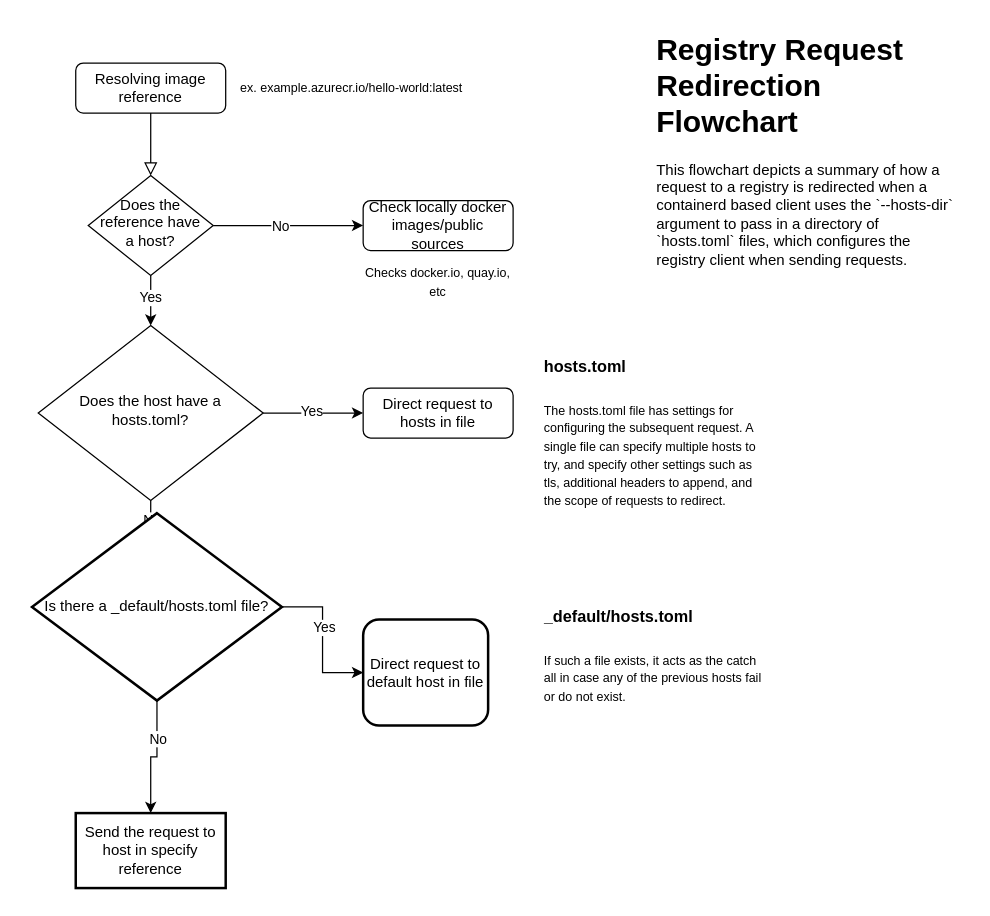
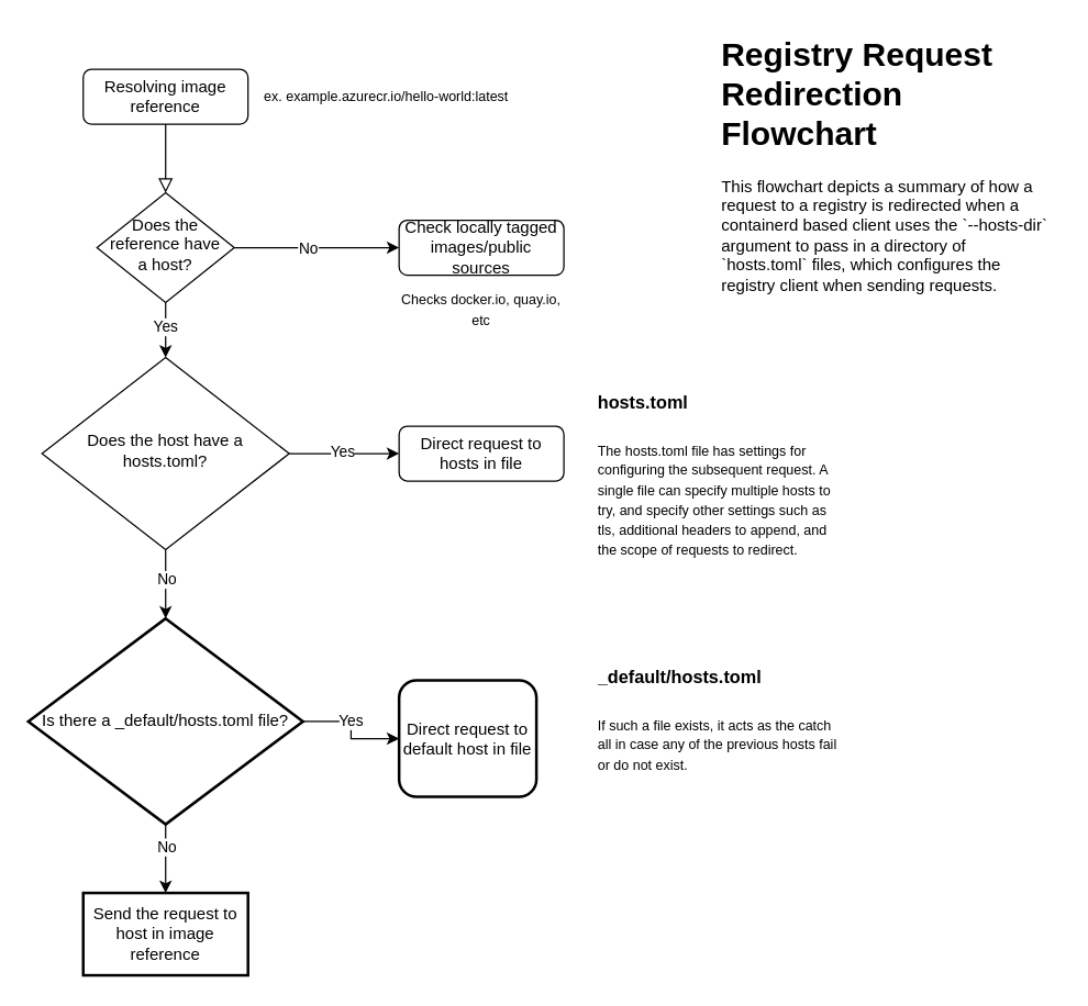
- <mxCell id="9" value="Check locally docker images/public sources" style="rounded=1;whiteSpace=wrap;html=1;fontSize=12;glass=0;strokeWidth=1;shadow=0;" parent="1" vertex="1"><mxGeometry x="290" y="160.002" width="120" height="40" as="geometry" /></mxCell>
+ <mxCell id="9" value="Check locally tagged images/public sources" style="rounded=1;whiteSpace=wrap;html=1;fontSize=12;glass=0;strokeWidth=1;shadow=0;" parent="1" vertex="1"><mxGeometry x="290" y="160.002" width="120" height="40" as="geometry" /></mxCell>
- <mxCell id="20" value="&lt;font style=&quot;font-size: 12px;&quot;&gt;Is there a _default/hosts.toml file?&lt;/font&gt;" style="strokeWidth=2;html=1;shape=mxgraph.flowchart.decision;whiteSpace=wrap;" vertex="1" parent="1"><mxGeometry x="25" y="410.15" width="200" height="150" as="geometry" /></mxCell>
+ <mxCell id="20" value="&lt;font style=&quot;font-size: 12px;&quot;&gt;Is there a _default/hosts.toml file?&lt;/font&gt;" style="strokeWidth=2;html=1;shape=mxgraph.flowchart.decision;whiteSpace=wrap;" vertex="1" parent="1"><mxGeometry x="20" y="450.15" width="200" height="150" as="geometry" /></mxCell>
- <mxCell id="22" value="Send the request to host in specify reference" style="whiteSpace=wrap;html=1;strokeWidth=2;" vertex="1" parent="1"><mxGeometry x="60" y="650.15" width="120" height="60" as="geometry" /></mxCell>
+ <mxCell id="22" value="Send the request to host in image reference" style="whiteSpace=wrap;html=1;strokeWidth=2;" vertex="1" parent="1"><mxGeometry x="60" y="650.15" width="120" height="60" as="geometry" /></mxCell>
